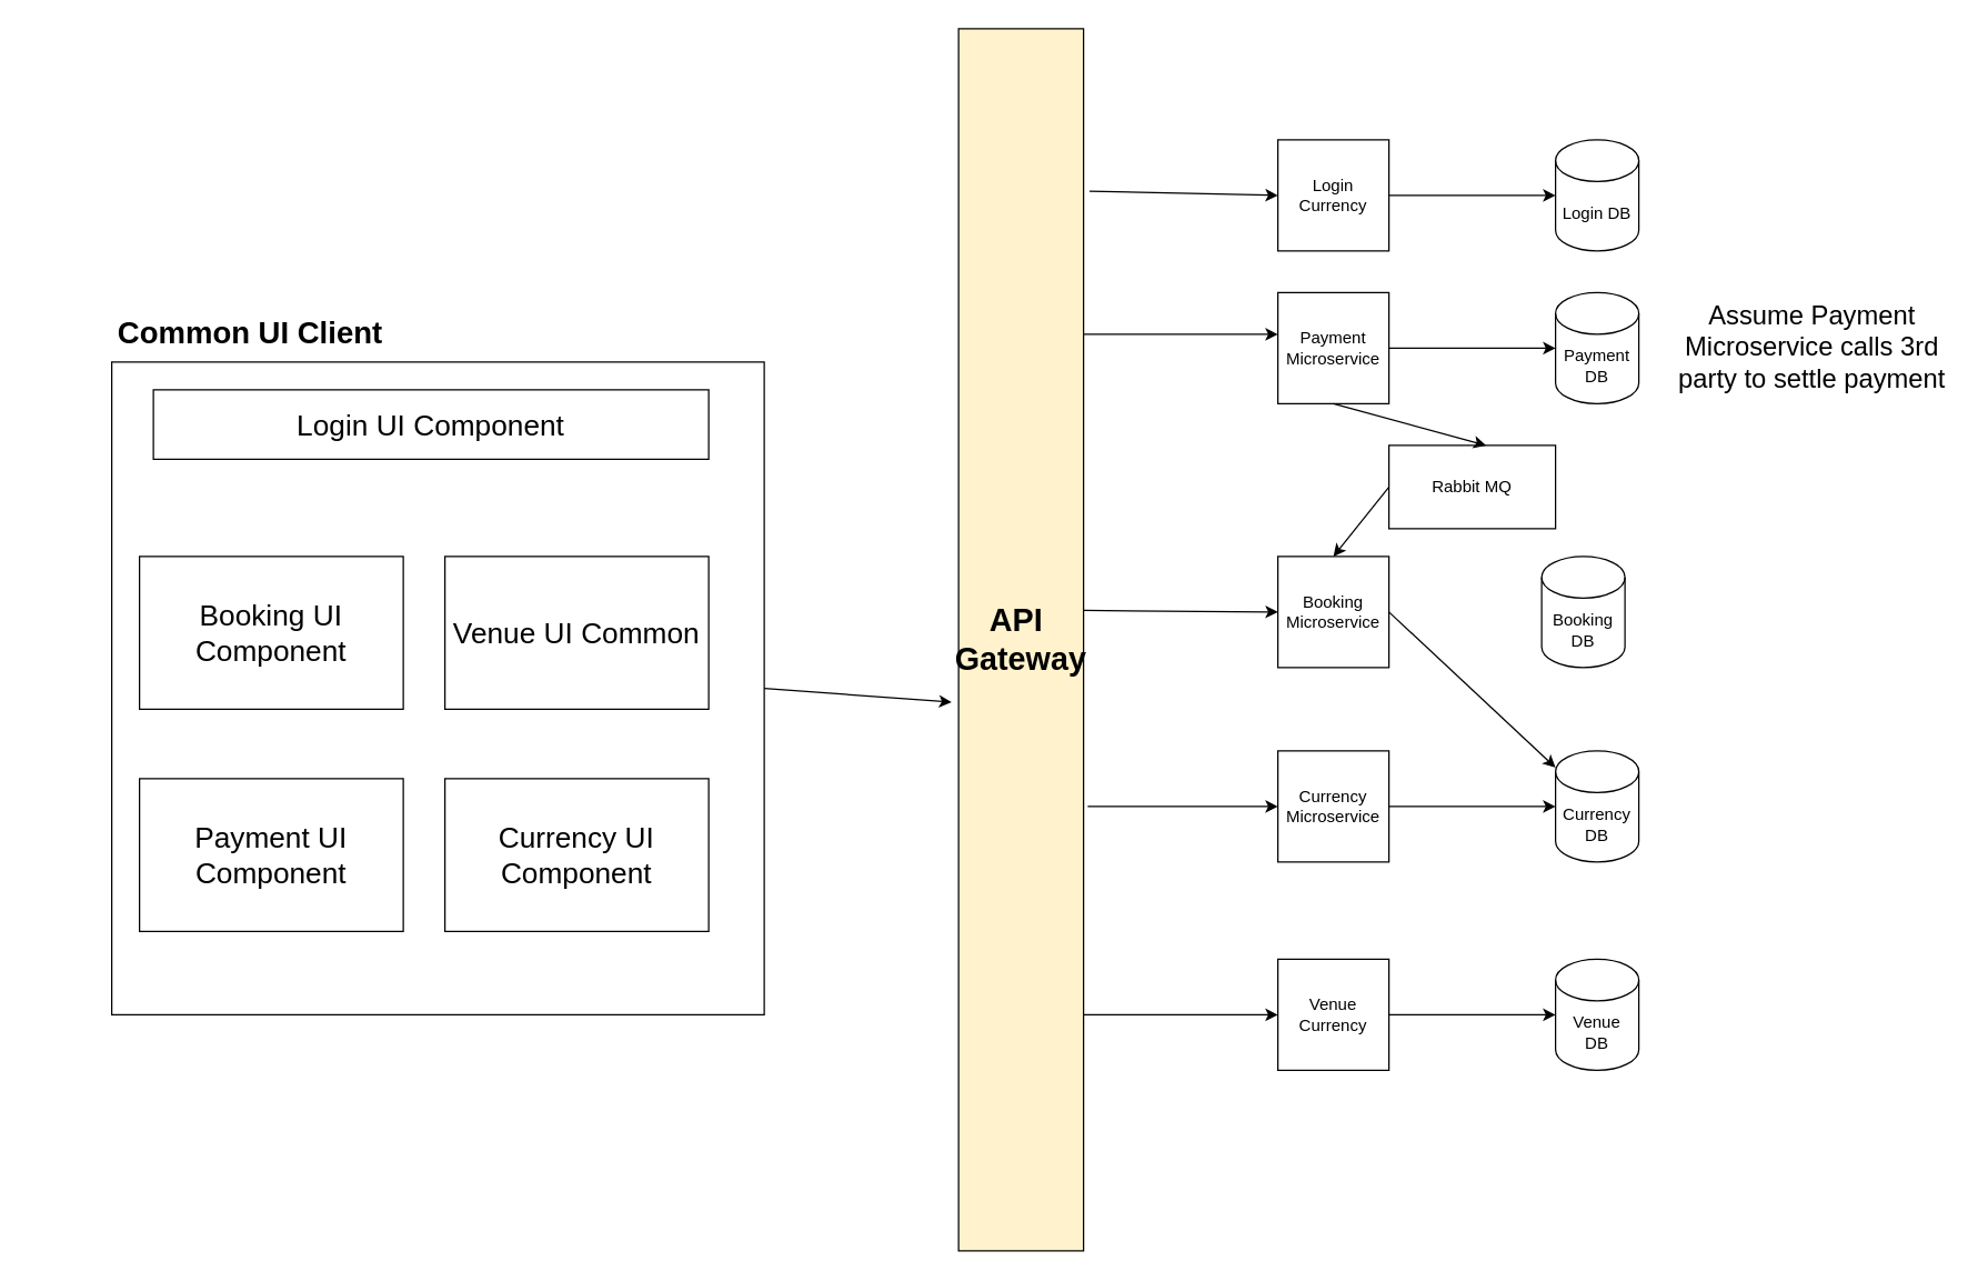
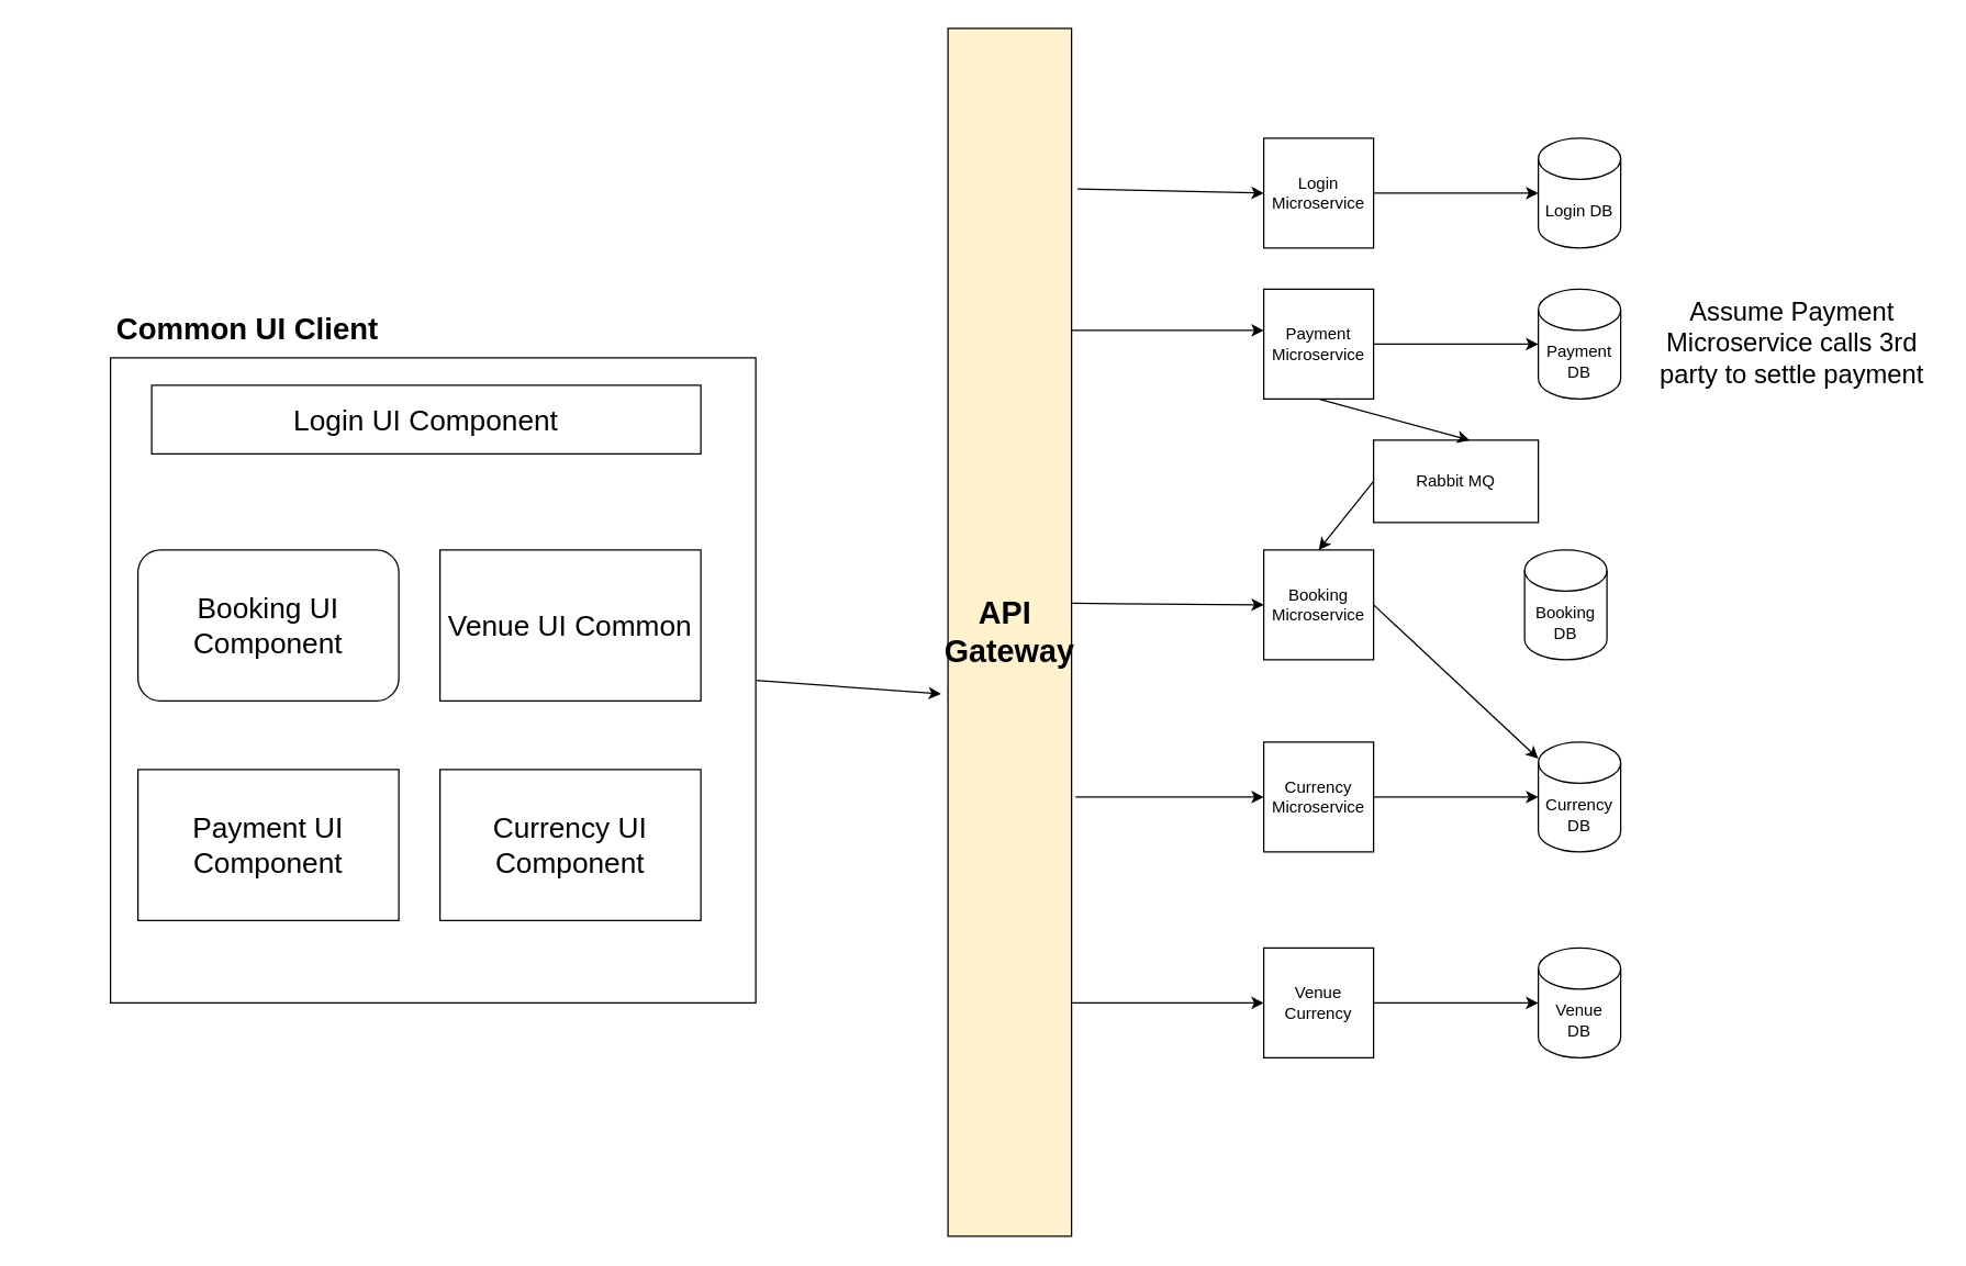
- <mxCell id="2" value="Login&lt;br&gt;Currency" style="whiteSpace=wrap;html=1;aspect=fixed;" parent="1" vertex="1"><mxGeometry x="920" y="100" width="80" height="80" as="geometry" /></mxCell>
+ <mxCell id="2" value="Login&lt;br&gt;Microservice" style="whiteSpace=wrap;html=1;aspect=fixed;" parent="1" vertex="1"><mxGeometry x="920" y="100" width="80" height="80" as="geometry" /></mxCell>
- <mxCell id="19" value="&lt;font style=&quot;font-size: 21px&quot;&gt;Booking UI Component&lt;/font&gt;" style="rounded=0;whiteSpace=wrap;html=1;fillColor=#ffffff;" parent="1" vertex="1"><mxGeometry x="100" y="400" width="190" height="110" as="geometry" /></mxCell>
+ <mxCell id="19" value="&lt;font style=&quot;font-size: 21px&quot;&gt;Booking UI Component&lt;/font&gt;" style="whiteSpace=wrap;html=1;fillColor=#ffffff;rounded=1;" parent="1" vertex="1"><mxGeometry x="100" y="400" width="190" height="110" as="geometry" /></mxCell>
